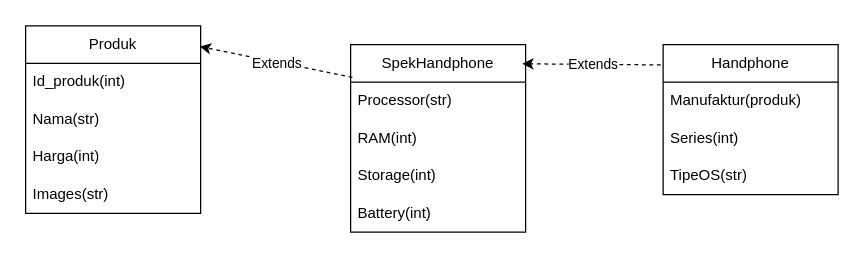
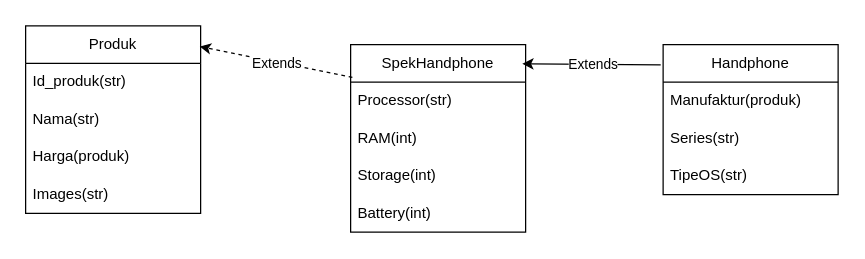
- <mxCell id="18" value="" style="endArrow=classic;html=1;rounded=0;entryX=0.981;entryY=0.103;entryDx=0;entryDy=0;exitX=-0.014;exitY=0.136;exitDx=0;exitDy=0;entryPerimeter=0;exitPerimeter=0;dashed=1;" edge="1" parent="1" source="2" target="6"><mxGeometry relative="1" as="geometry"><mxPoint x="533" y="151" as="sourcePoint" /><mxPoint x="410" y="150" as="targetPoint" /></mxGeometry></mxCell>
+ <mxCell id="18" value="" style="endArrow=classic;html=1;rounded=0;entryX=0.981;entryY=0.103;entryDx=0;entryDy=0;exitX=-0.014;exitY=0.136;exitDx=0;exitDy=0;entryPerimeter=0;exitPerimeter=0;" edge="1" parent="1" source="2" target="6"><mxGeometry relative="1" as="geometry"><mxPoint x="533" y="151" as="sourcePoint" /><mxPoint x="410" y="150" as="targetPoint" /></mxGeometry></mxCell>
- <mxCell id="12" value="Id_produk(int)" style="text;strokeColor=none;fillColor=none;align=left;verticalAlign=middle;spacingLeft=4;spacingRight=4;overflow=hidden;points=[[0,0.5],[1,0.5]];portConstraint=eastwest;rotatable=0;whiteSpace=wrap;html=1;" parent="11" vertex="1"><mxGeometry y="30" width="140" height="30" as="geometry" /></mxCell>
+ <mxCell id="12" value="Id_produk(str)" style="text;strokeColor=none;fillColor=none;align=left;verticalAlign=middle;spacingLeft=4;spacingRight=4;overflow=hidden;points=[[0,0.5],[1,0.5]];portConstraint=eastwest;rotatable=0;whiteSpace=wrap;html=1;" parent="11" vertex="1"><mxGeometry y="30" width="140" height="30" as="geometry" /></mxCell>
- <mxCell id="4" value="Series(int)" style="text;strokeColor=none;fillColor=none;align=left;verticalAlign=middle;spacingLeft=4;spacingRight=4;overflow=hidden;points=[[0,0.5],[1,0.5]];portConstraint=eastwest;rotatable=0;whiteSpace=wrap;html=1;" parent="2" vertex="1"><mxGeometry y="60" width="140" height="30" as="geometry" /></mxCell>
+ <mxCell id="4" value="Series(str)" style="text;strokeColor=none;fillColor=none;align=left;verticalAlign=middle;spacingLeft=4;spacingRight=4;overflow=hidden;points=[[0,0.5],[1,0.5]];portConstraint=eastwest;rotatable=0;whiteSpace=wrap;html=1;" parent="2" vertex="1"><mxGeometry y="60" width="140" height="30" as="geometry" /></mxCell>
- <mxCell id="14" value="Harga(int)" style="text;strokeColor=none;fillColor=none;align=left;verticalAlign=middle;spacingLeft=4;spacingRight=4;overflow=hidden;points=[[0,0.5],[1,0.5]];portConstraint=eastwest;rotatable=0;whiteSpace=wrap;html=1;" parent="11" vertex="1"><mxGeometry y="90" width="140" height="30" as="geometry" /></mxCell>
+ <mxCell id="14" value="Harga(produk)" style="text;strokeColor=none;fillColor=none;align=left;verticalAlign=middle;spacingLeft=4;spacingRight=4;overflow=hidden;points=[[0,0.5],[1,0.5]];portConstraint=eastwest;rotatable=0;whiteSpace=wrap;html=1;" parent="11" vertex="1"><mxGeometry y="90" width="140" height="30" as="geometry" /></mxCell>
